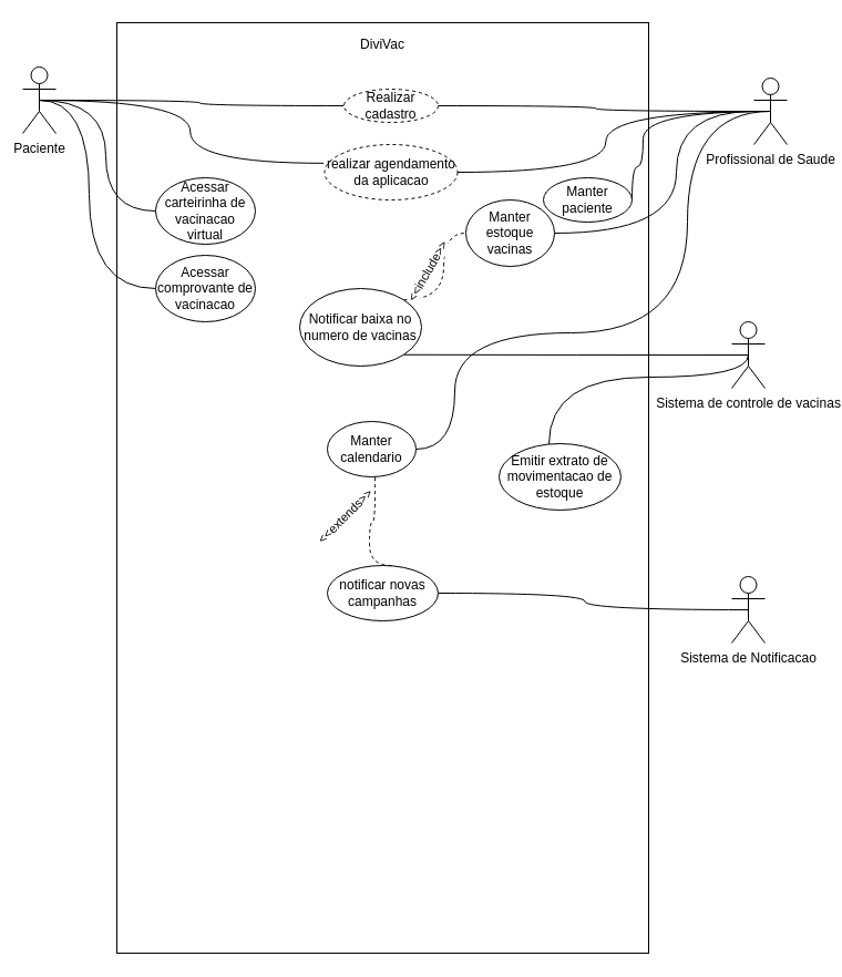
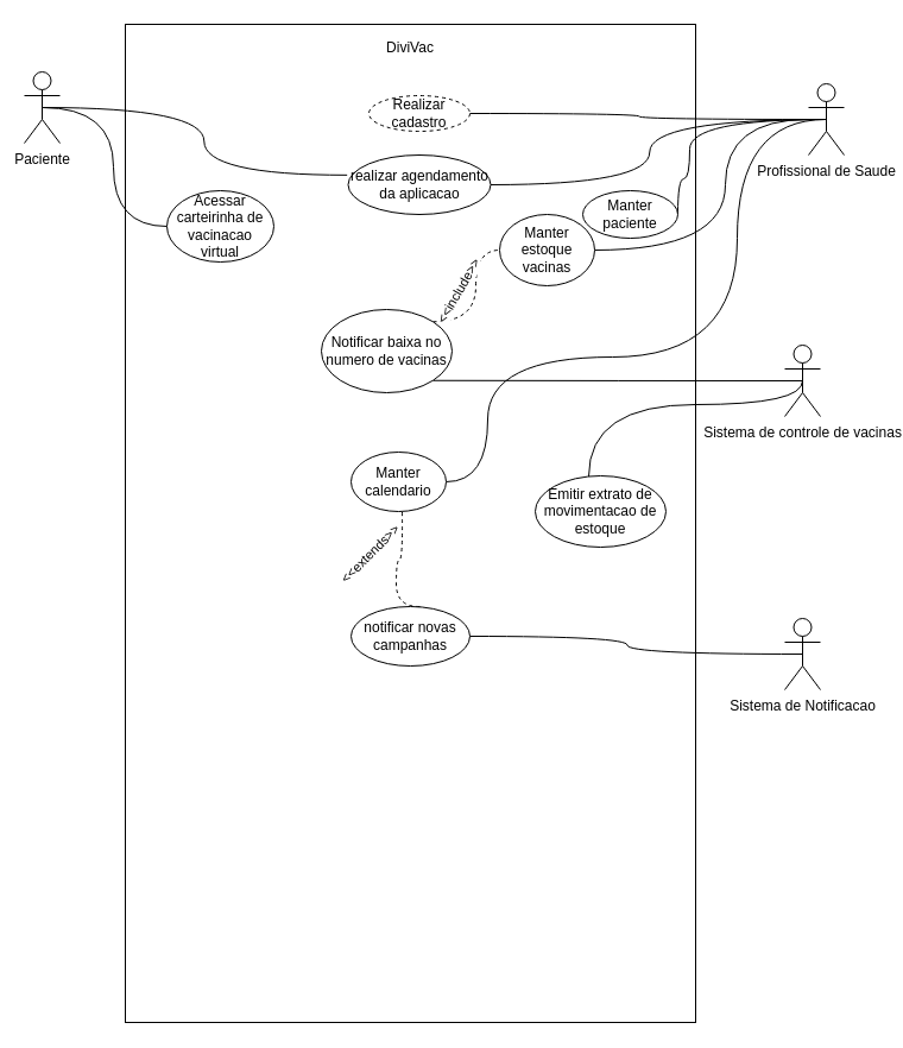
- <mxCell id="9" style="edgeStyle=orthogonalEdgeStyle;orthogonalLoop=1;jettySize=auto;html=1;exitX=0.5;exitY=0.5;exitDx=0;exitDy=0;exitPerimeter=0;endArrow=none;endFill=0;curved=1;" edge="1" parent="1" source="13" target="19"><mxGeometry relative="1" as="geometry" /></mxCell>
- <mxCell id="33" value="realizar agendamento da aplicacao" style="ellipse;whiteSpace=wrap;html=1;dashed=1;" vertex="1" parent="1"><mxGeometry x="292.5" y="130" width="120" height="50" as="geometry" /></mxCell>
+ <mxCell id="33" value="realizar agendamento da aplicacao" style="ellipse;whiteSpace=wrap;html=1;" vertex="1" parent="1"><mxGeometry x="292.5" y="130" width="120" height="50" as="geometry" /></mxCell>
- <mxCell id="11" style="edgeStyle=orthogonalEdgeStyle;curved=1;orthogonalLoop=1;jettySize=auto;html=1;exitX=0.5;exitY=0.5;exitDx=0;exitDy=0;exitPerimeter=0;entryX=0;entryY=0.5;entryDx=0;entryDy=0;endArrow=none;endFill=0;" edge="1" parent="1" source="13" target="31"><mxGeometry relative="1" as="geometry"><Array as="points"><mxPoint x="80" y="90" /><mxPoint x="80" y="260" /></Array></mxGeometry></mxCell>
- <mxCell id="31" value="Acessar comprovante de vacinacao" style="ellipse;whiteSpace=wrap;html=1;" vertex="1" parent="1"><mxGeometry x="140" y="230" width="90" height="60" as="geometry" /></mxCell>
